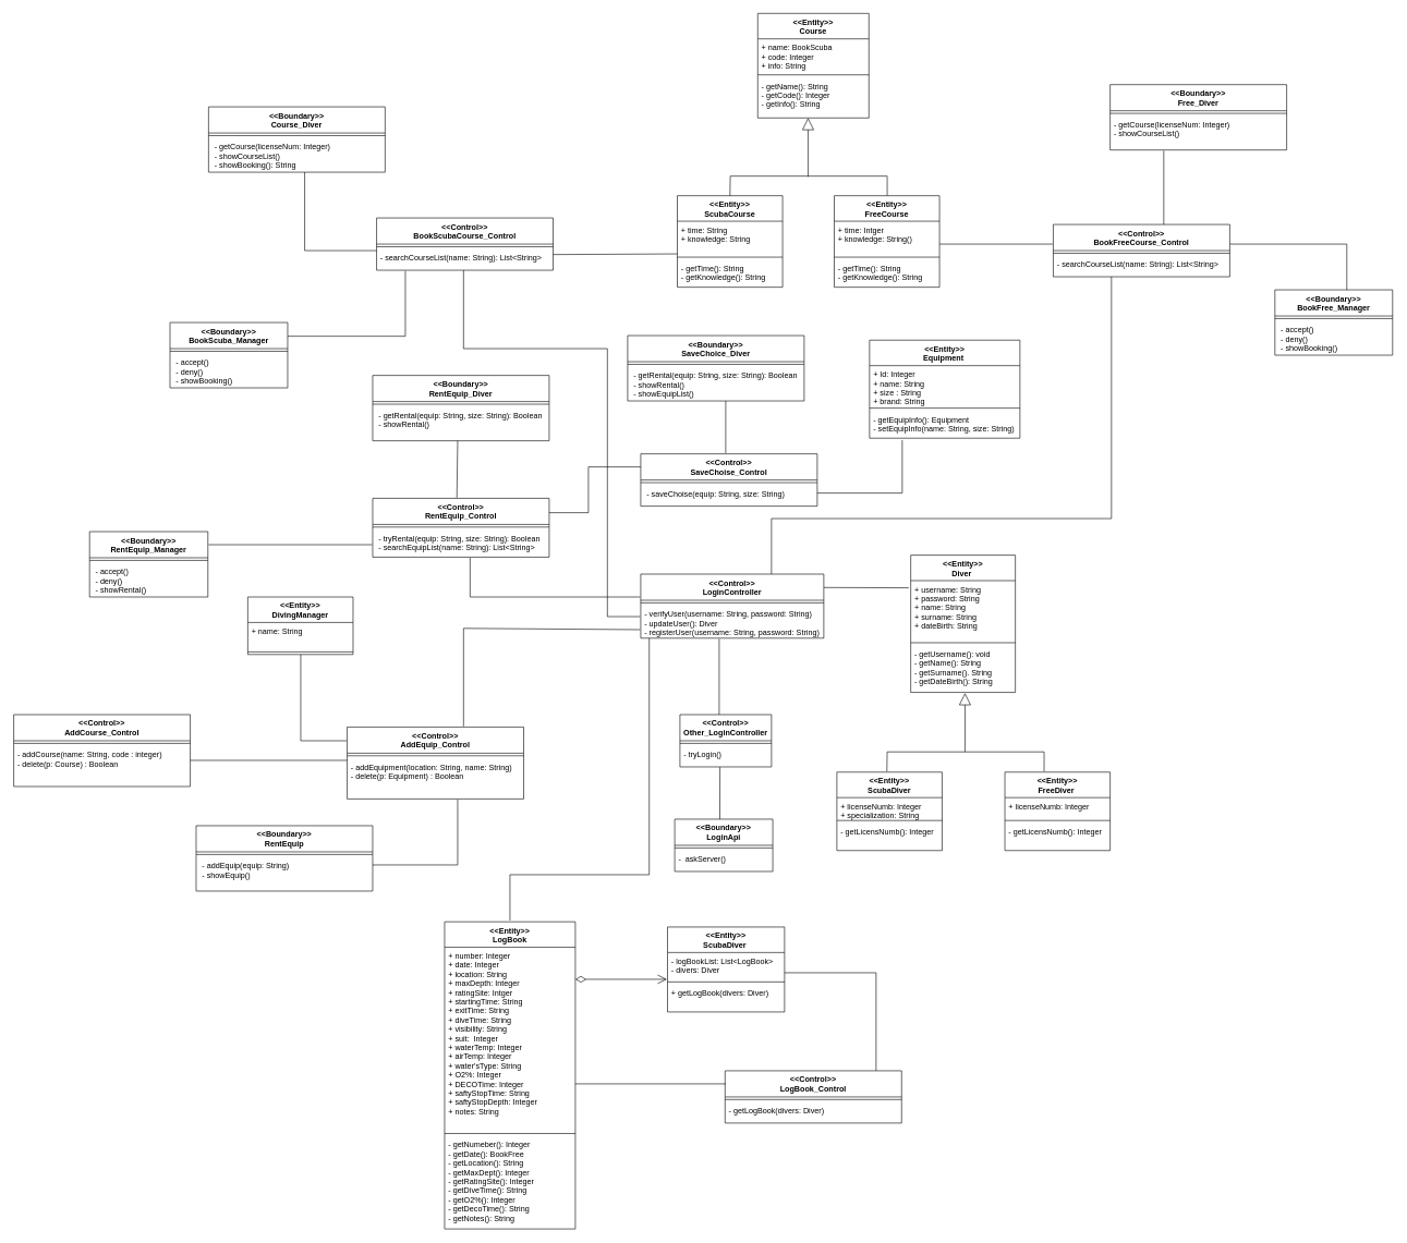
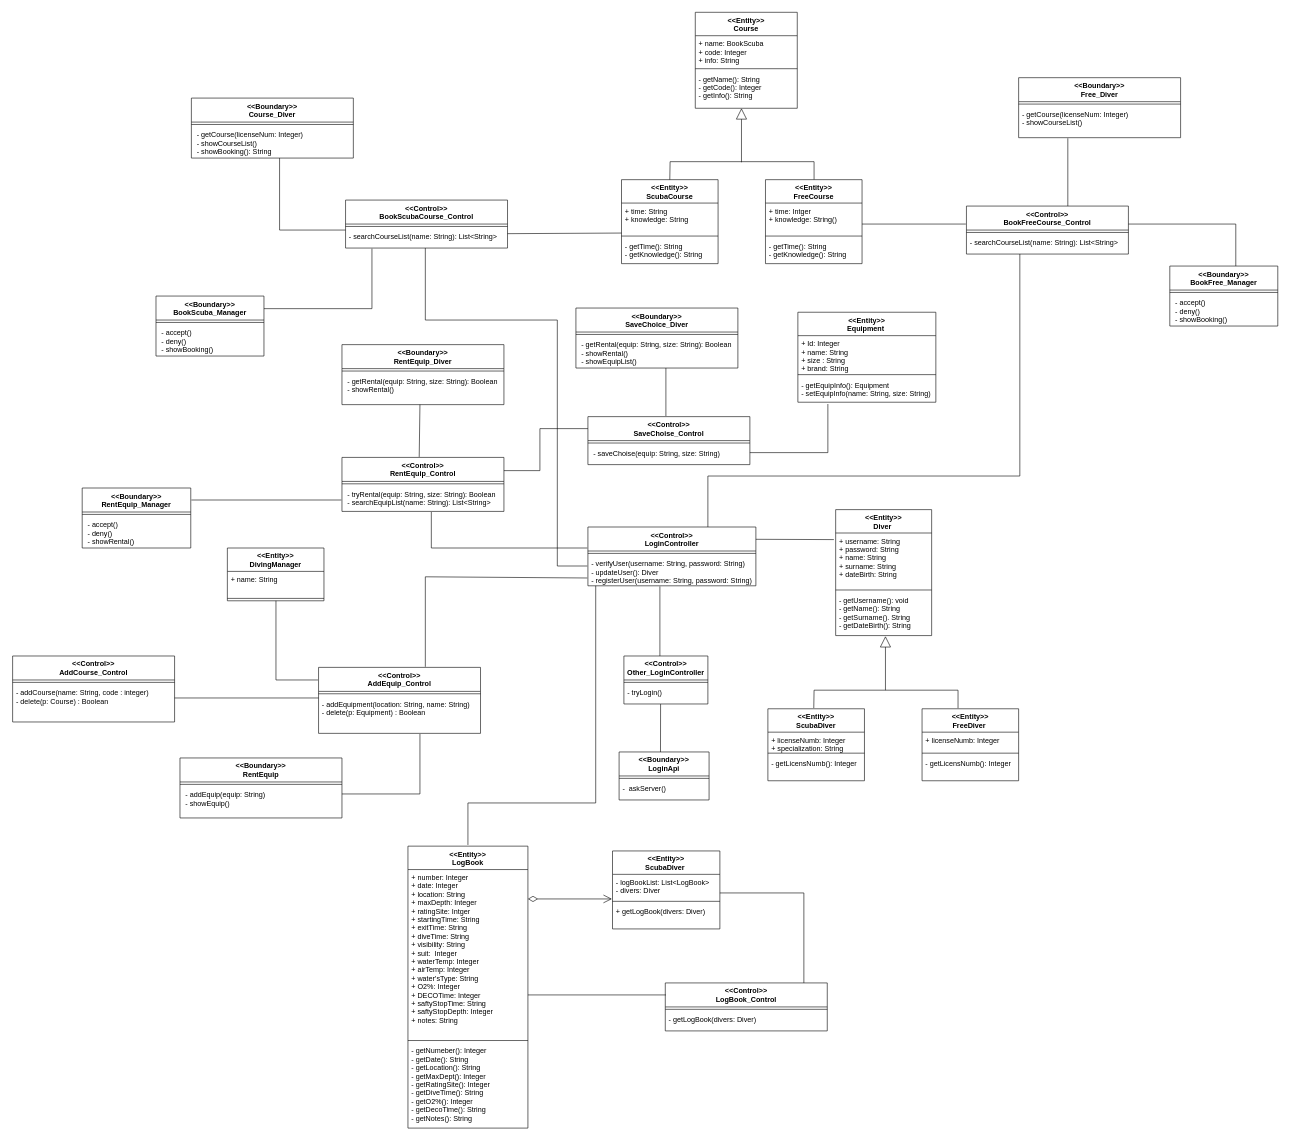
- <mxCell id="108" value="- getNumeber(): Integer&#10;- getDate(): BookFree&#10;- getLocation(): String&#10;- getMaxDept(): Integer&#10;- getRatingSite(): Integer&#10;- getDiveTime(): String&#10;- getO2%(): Integer&#10;- getDecoTime(): String &#10;- getNotes(): String" style="text;strokeColor=none;fillColor=none;align=left;verticalAlign=top;spacingLeft=4;spacingRight=4;overflow=hidden;rotatable=0;points=[[0,0.5],[1,0.5]];portConstraint=eastwest;" parent="105" vertex="1"><mxGeometry y="328" width="200" height="142" as="geometry" /></mxCell>
+ <mxCell id="108" value="- getNumeber(): Integer&#10;- getDate(): String&#10;- getLocation(): String&#10;- getMaxDept(): Integer&#10;- getRatingSite(): Integer&#10;- getDiveTime(): String&#10;- getO2%(): Integer&#10;- getDecoTime(): String &#10;- getNotes(): String" style="text;strokeColor=none;fillColor=none;align=left;verticalAlign=top;spacingLeft=4;spacingRight=4;overflow=hidden;rotatable=0;points=[[0,0.5],[1,0.5]];portConstraint=eastwest;" parent="105" vertex="1"><mxGeometry y="328" width="200" height="142" as="geometry" /></mxCell>
